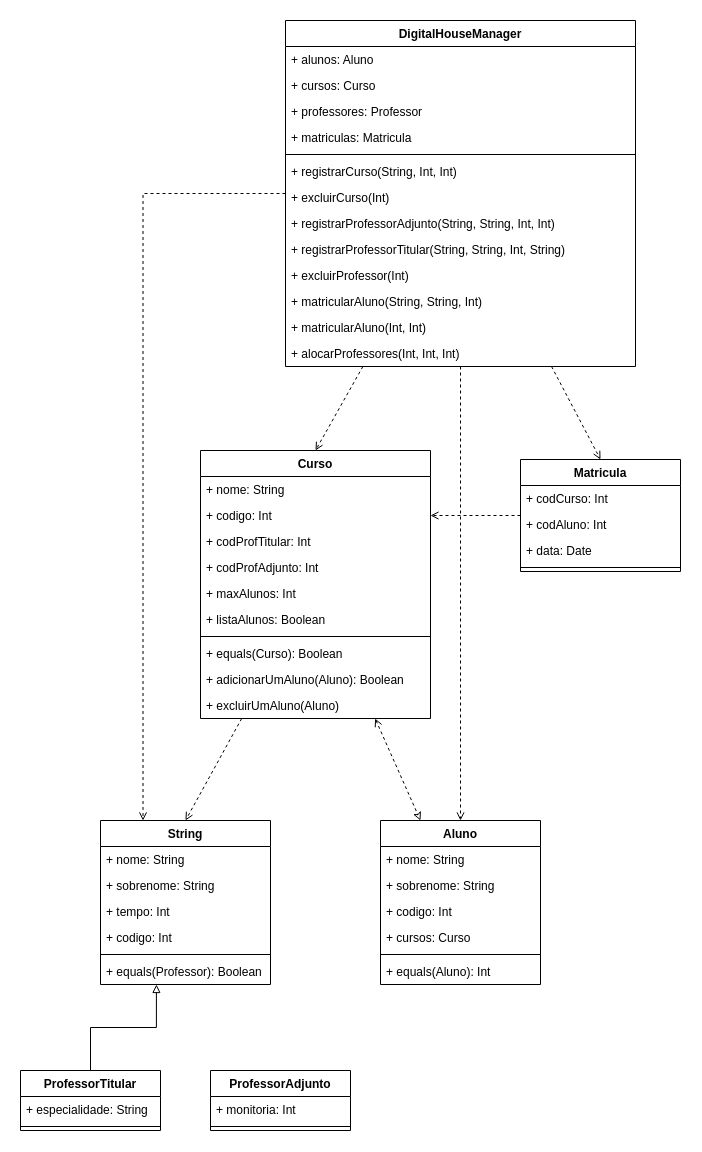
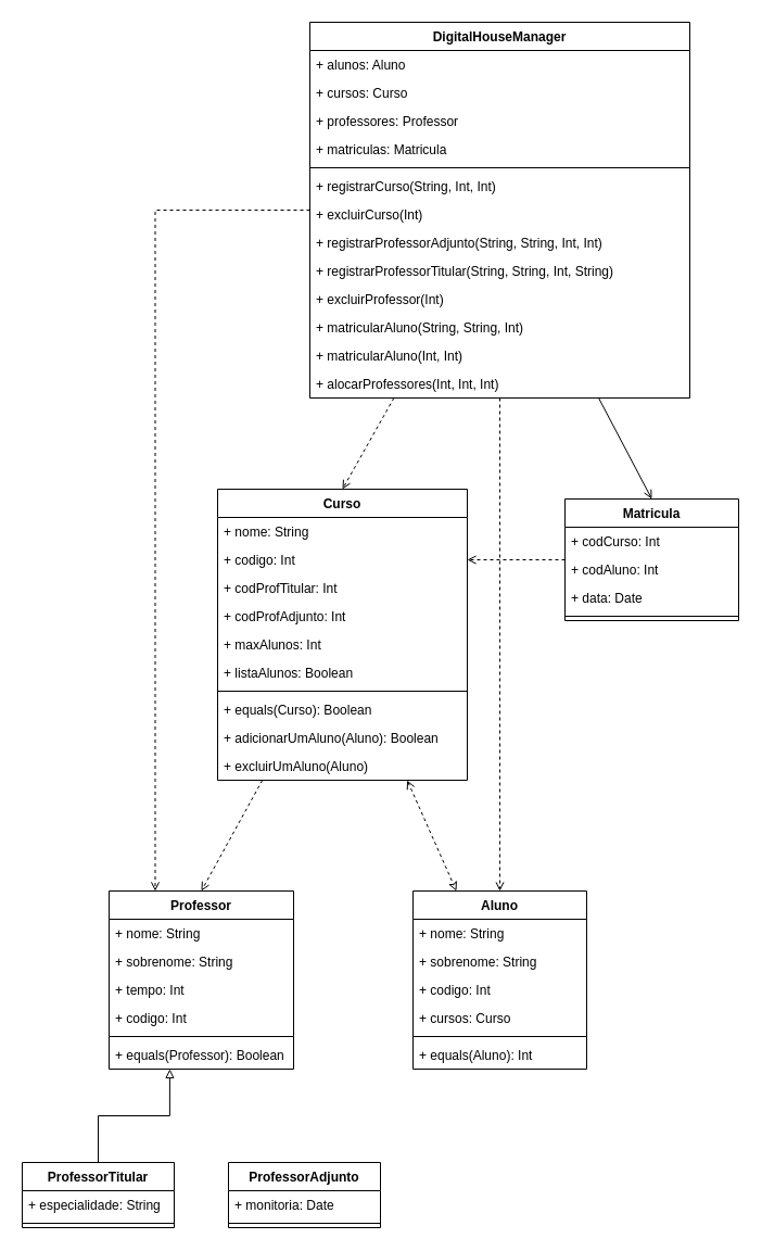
- <mxCell id="5" style="edgeStyle=none;rounded=0;orthogonalLoop=1;jettySize=auto;html=1;entryX=0.5;entryY=0;entryDx=0;entryDy=0;dashed=1;endArrow=open;endFill=0;" edge="1" parent="1" source="26" target="21"><mxGeometry relative="1" as="geometry" /></mxCell>
+ <mxCell id="5" style="edgeStyle=none;rounded=0;orthogonalLoop=1;jettySize=auto;html=1;entryX=0.5;entryY=0;entryDx=0;entryDy=0;dashed=0;endArrow=open;endFill=0;" edge="1" parent="1" source="26" target="21"><mxGeometry relative="1" as="geometry" /></mxCell>
- <mxCell id="40" value="String" style="swimlane;fontStyle=1;align=center;verticalAlign=top;childLayout=stackLayout;horizontal=1;startSize=26;horizontalStack=0;resizeParent=1;resizeParentMax=0;resizeLast=0;collapsible=1;marginBottom=0;" vertex="1" parent="1"><mxGeometry x="100" y="820" width="170" height="164" as="geometry" /></mxCell>
+ <mxCell id="40" value="Professor" style="swimlane;fontStyle=1;align=center;verticalAlign=top;childLayout=stackLayout;horizontal=1;startSize=26;horizontalStack=0;resizeParent=1;resizeParentMax=0;resizeLast=0;collapsible=1;marginBottom=0;" vertex="1" parent="1"><mxGeometry x="100" y="820" width="170" height="164" as="geometry" /></mxCell>
- <mxCell id="58" value="+ monitoria: Int" style="text;strokeColor=none;fillColor=none;align=left;verticalAlign=top;spacingLeft=4;spacingRight=4;overflow=hidden;rotatable=0;points=[[0,0.5],[1,0.5]];portConstraint=eastwest;" vertex="1" parent="57"><mxGeometry y="26" width="140" height="26" as="geometry" /></mxCell>
+ <mxCell id="58" value="+ monitoria: Date" style="text;strokeColor=none;fillColor=none;align=left;verticalAlign=top;spacingLeft=4;spacingRight=4;overflow=hidden;rotatable=0;points=[[0,0.5],[1,0.5]];portConstraint=eastwest;" vertex="1" parent="57"><mxGeometry y="26" width="140" height="26" as="geometry" /></mxCell>
